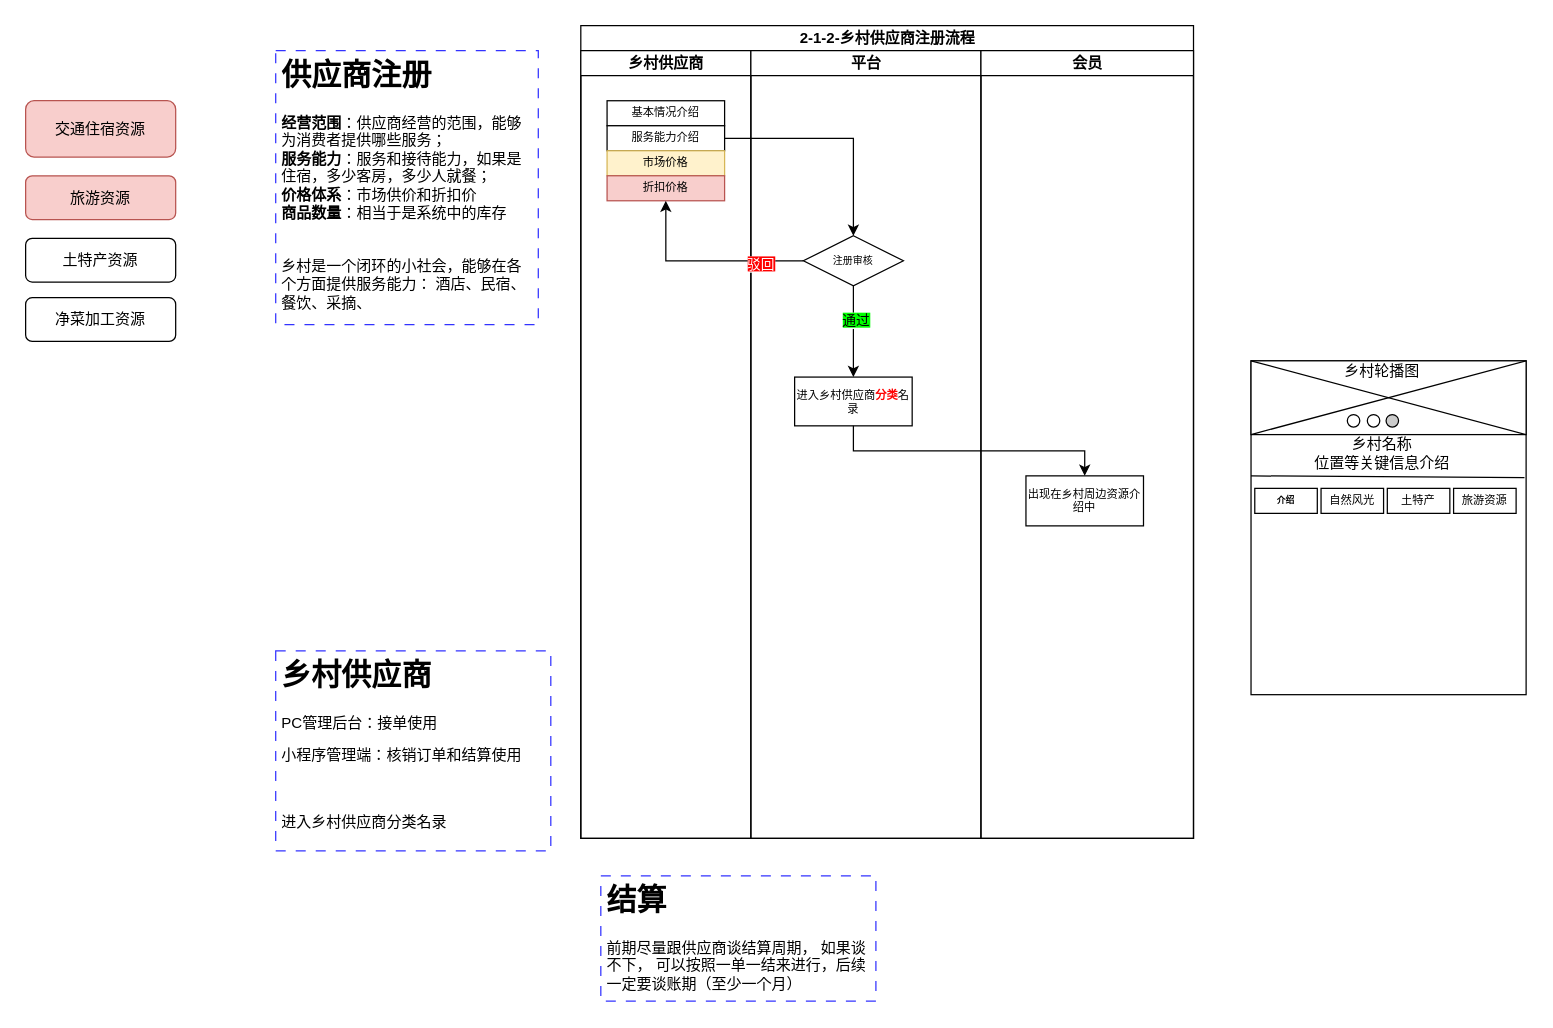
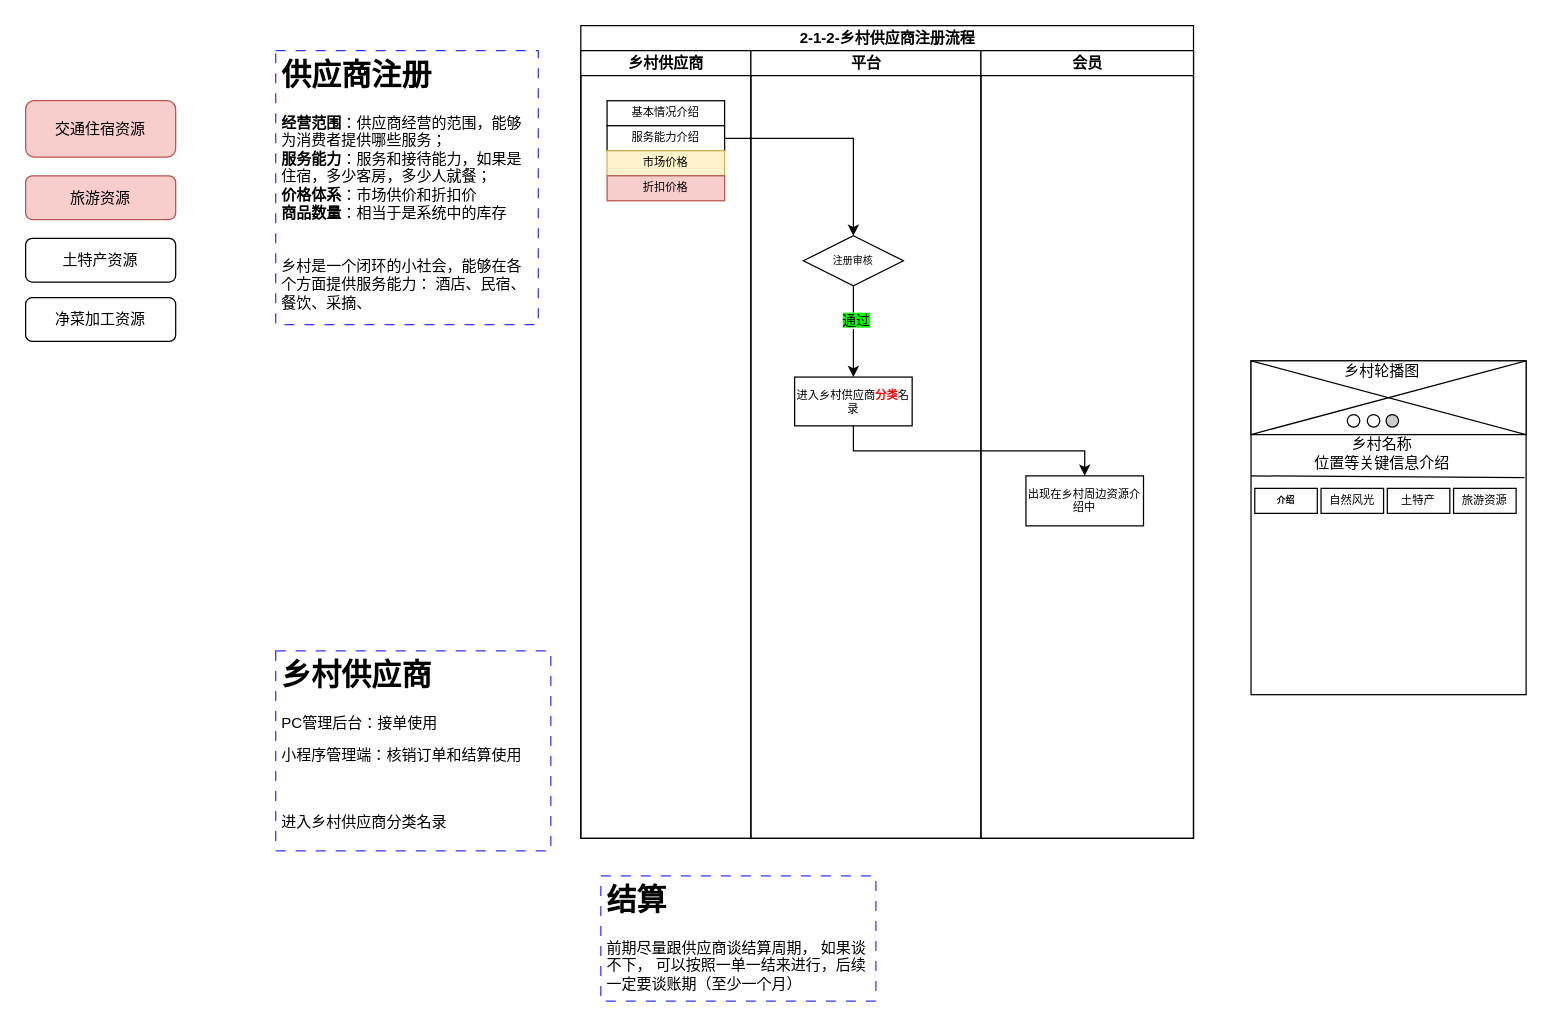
- <mxCell id="16" style="edgeStyle=orthogonalEdgeStyle;rounded=0;orthogonalLoop=1;jettySize=auto;html=1;entryX=0.5;entryY=1;entryDx=0;entryDy=0;" edge="1" parent="2" source="11" target="7"><mxGeometry relative="1" as="geometry" /></mxCell>
- <mxCell id="17" value="&lt;span style=&quot;background-color: rgb(255, 0, 0);&quot;&gt;&lt;font color=&quot;#ffffff&quot;&gt;驳回&lt;/font&gt;&lt;/span&gt;" style="edgeLabel;html=1;align=center;verticalAlign=middle;resizable=0;points=[];" vertex="1" connectable="0" parent="16"><mxGeometry x="-0.559" y="2" relative="1" as="geometry"><mxPoint as="offset" /></mxGeometry></mxCell>
